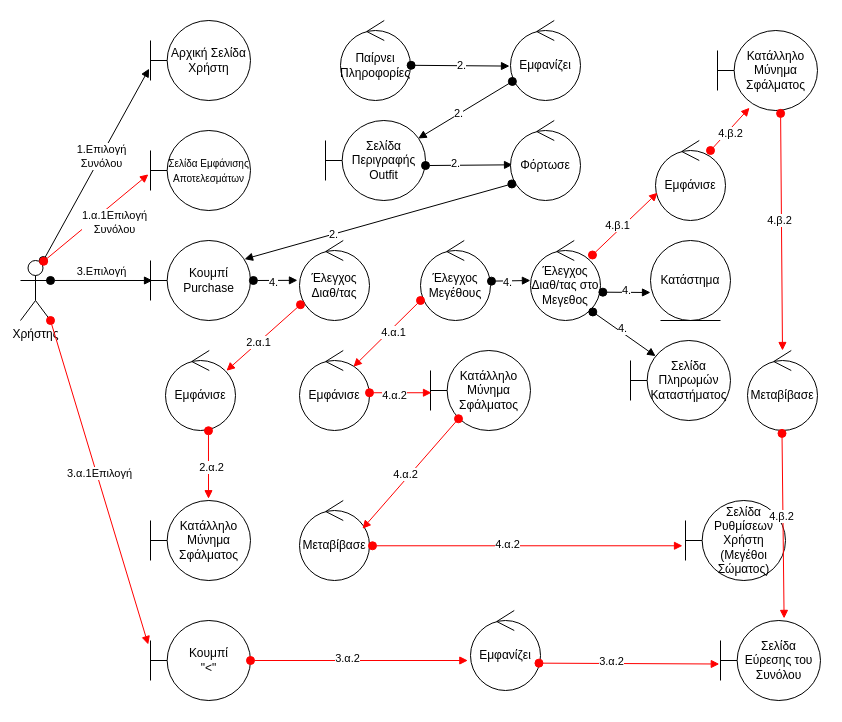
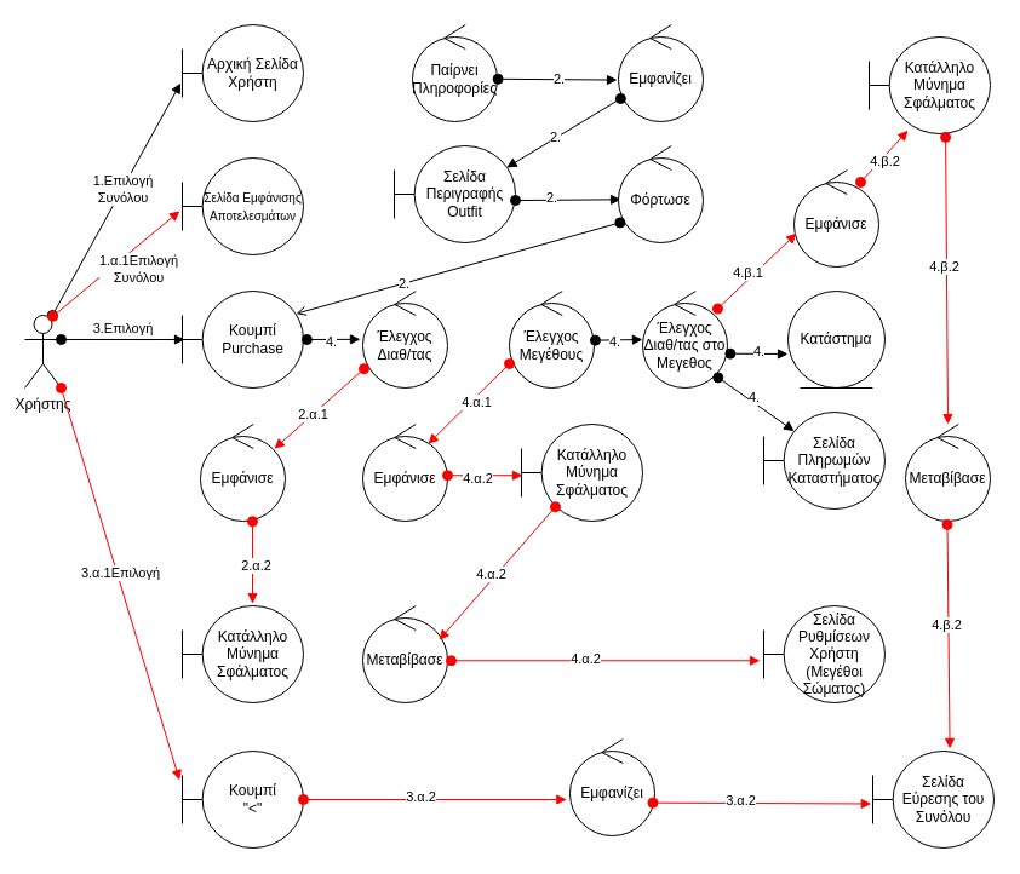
- <mxCell id="13" value="" style="html=1;verticalAlign=bottom;startArrow=oval;startFill=1;endArrow=block;startSize=8;curved=0;rounded=0;exitX=0.019;exitY=0.793;exitDx=0;exitDy=0;exitPerimeter=0;entryX=0.94;entryY=0.233;entryDx=0;entryDy=0;entryPerimeter=0;" edge="1" parent="1" source="12" target="9"><mxGeometry width="60" relative="1" as="geometry"><mxPoint x="310" y="260" as="sourcePoint" /><mxPoint x="370" y="260" as="targetPoint" /></mxGeometry></mxCell>
+ <mxCell id="13" value="" style="html=1;verticalAlign=bottom;startArrow=oval;startFill=1;endArrow=open;startSize=8;curved=0;rounded=0;exitX=0.019;exitY=0.793;exitDx=0;exitDy=0;exitPerimeter=0;entryX=0.94;entryY=0.233;entryDx=0;entryDy=0;entryPerimeter=0;" edge="1" parent="1" source="12" target="9"><mxGeometry width="60" relative="1" as="geometry"><mxPoint x="310" y="260" as="sourcePoint" /><mxPoint x="370" y="260" as="targetPoint" /></mxGeometry></mxCell>
- <mxCell id="45" value="Σελίδα Ρυθμίσεων Χρήστη (Μεγέθοι&lt;br&gt;Σώματος)" style="shape=umlBoundary;whiteSpace=wrap;html=1;" vertex="1" parent="1"><mxGeometry x="685" y="500" width="100" height="80" as="geometry" /></mxCell>
+ <mxCell id="45" value="Σελίδα Ρυθμίσεων Χρήστη (Μεγέθοι&lt;br&gt;Σώματος)" style="shape=umlBoundary;whiteSpace=wrap;html=1;" vertex="1" parent="1"><mxGeometry x="630" y="500" width="100" height="80" as="geometry" /></mxCell>
